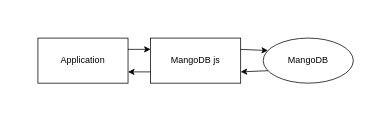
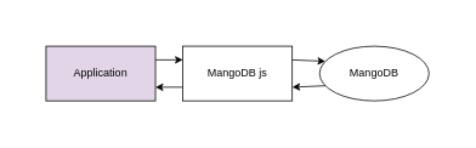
- <mxCell id="3" value="Application" style="rounded=0;whiteSpace=wrap;html=1;" parent="1" vertex="1"><mxGeometry x="50" y="50" width="120" height="60" as="geometry" /></mxCell>
+ <mxCell id="3" value="Application" style="rounded=0;whiteSpace=wrap;html=1;fillColor=#e1d5e7;" parent="1" vertex="1"><mxGeometry x="50" y="50" width="120" height="60" as="geometry" /></mxCell>
